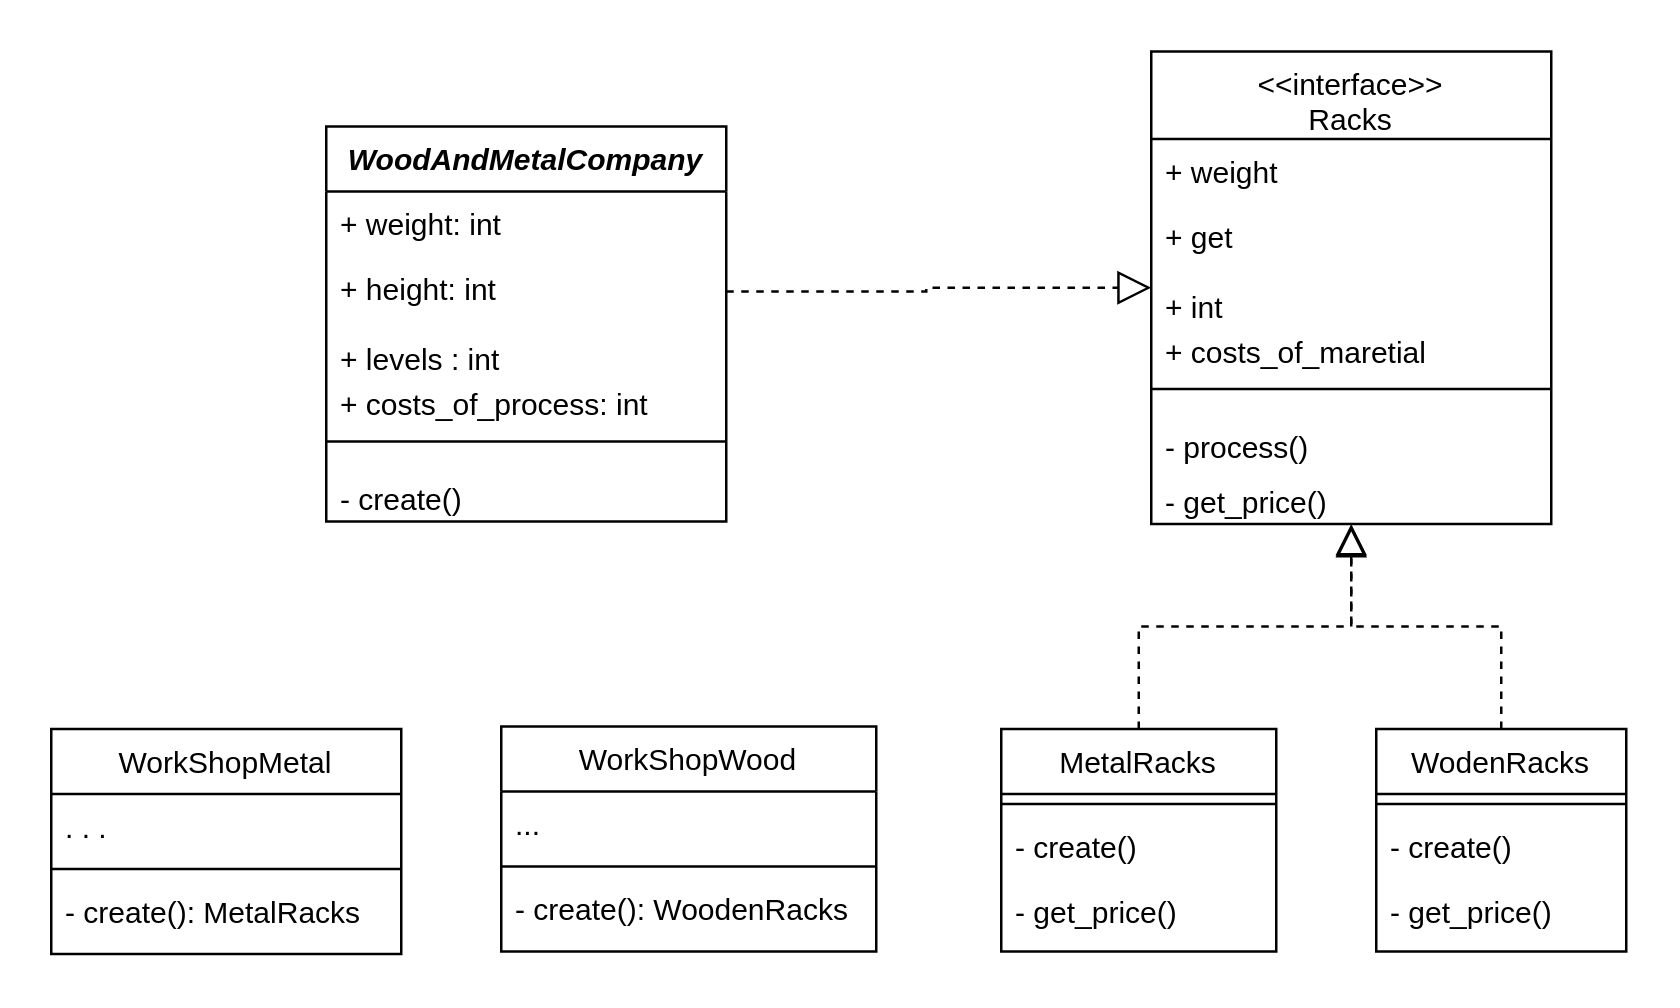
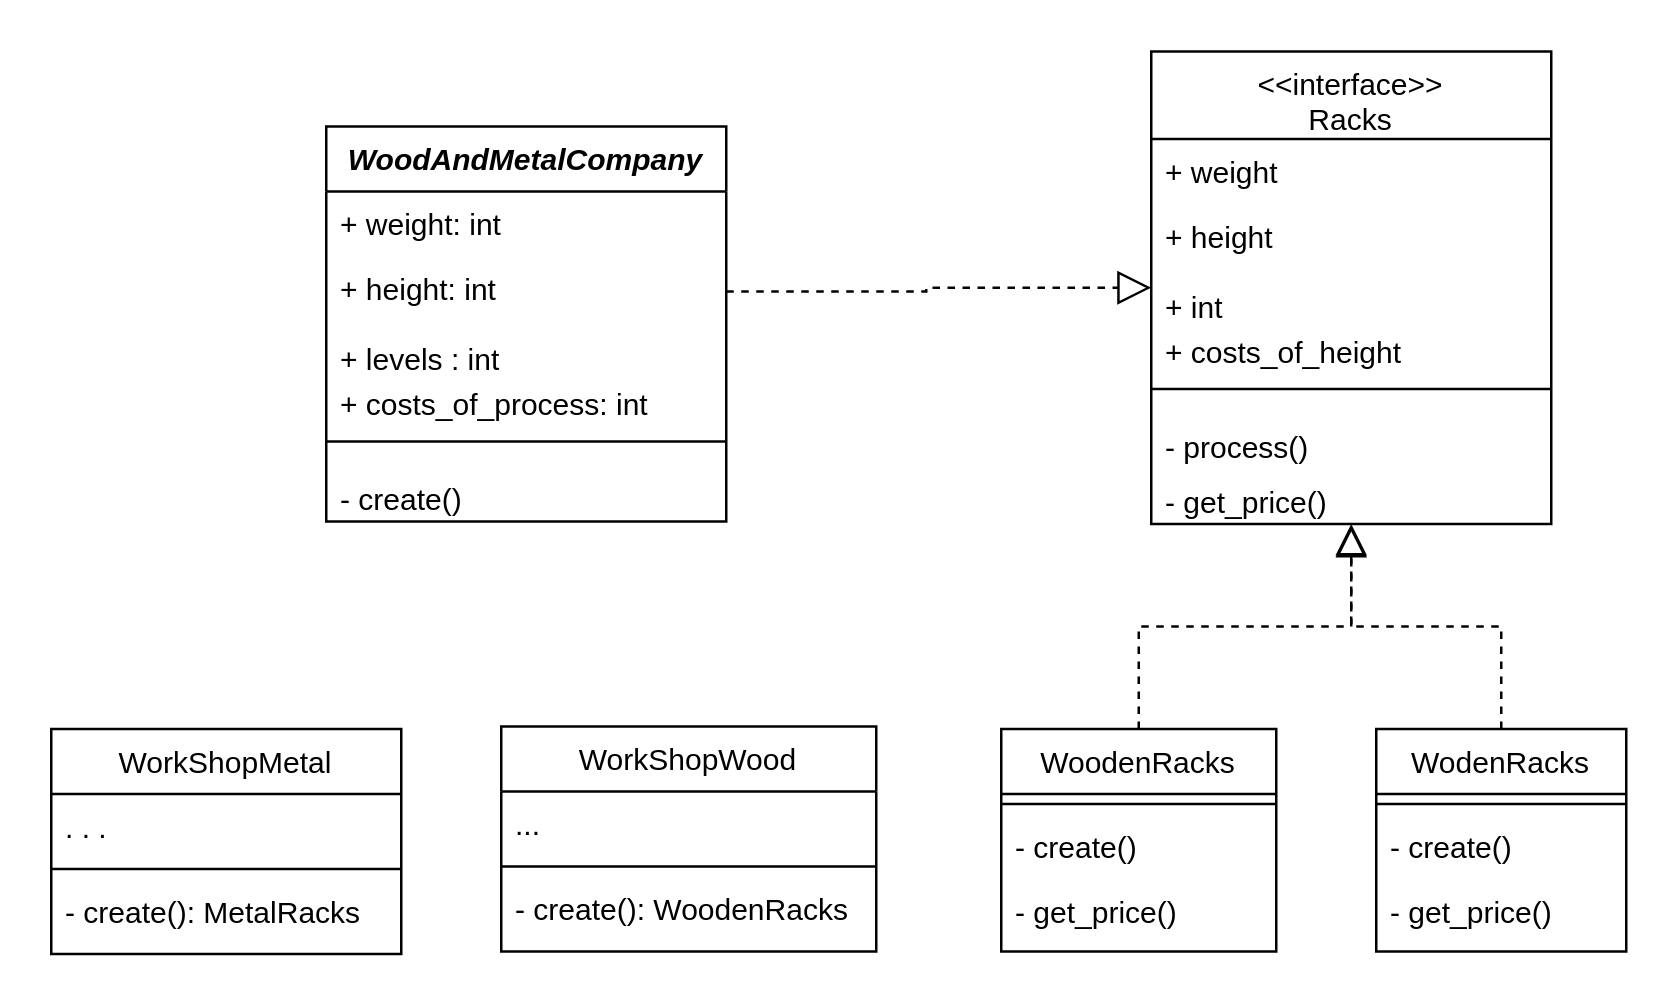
- <mxCell id="20" value="+ get" style="text;align=left;verticalAlign=top;spacingLeft=4;spacingRight=4;overflow=hidden;rotatable=0;points=[[0,0.5],[1,0.5]];portConstraint=eastwest;rounded=0;shadow=0;html=0;" parent="18" vertex="1"><mxGeometry y="61" width="160" height="28" as="geometry" /></mxCell>
+ <mxCell id="20" value="+ height" style="text;align=left;verticalAlign=top;spacingLeft=4;spacingRight=4;overflow=hidden;rotatable=0;points=[[0,0.5],[1,0.5]];portConstraint=eastwest;rounded=0;shadow=0;html=0;" parent="18" vertex="1"><mxGeometry y="61" width="160" height="28" as="geometry" /></mxCell>
- <mxCell id="22" value="+ costs_of_maretial" style="text;align=left;verticalAlign=top;spacingLeft=4;spacingRight=4;overflow=hidden;rotatable=0;points=[[0,0.5],[1,0.5]];portConstraint=eastwest;rounded=0;shadow=0;html=0;" parent="18" vertex="1"><mxGeometry y="107" width="160" height="18" as="geometry" /></mxCell>
+ <mxCell id="22" value="+ costs_of_height" style="text;align=left;verticalAlign=top;spacingLeft=4;spacingRight=4;overflow=hidden;rotatable=0;points=[[0,0.5],[1,0.5]];portConstraint=eastwest;rounded=0;shadow=0;html=0;" parent="18" vertex="1"><mxGeometry y="107" width="160" height="18" as="geometry" /></mxCell>
- <mxCell id="26" value="MetalRacks" style="swimlane;fontStyle=0;align=center;verticalAlign=top;childLayout=stackLayout;horizontal=1;startSize=26;horizontalStack=0;resizeParent=1;resizeLast=0;collapsible=1;marginBottom=0;rounded=0;shadow=0;strokeWidth=1;" parent="1" vertex="1"><mxGeometry x="400" y="291" width="110" height="89" as="geometry"><mxRectangle x="130" y="380" width="160" height="26" as="alternateBounds" /></mxGeometry></mxCell>
+ <mxCell id="26" value="WoodenRacks" style="swimlane;fontStyle=0;align=center;verticalAlign=top;childLayout=stackLayout;horizontal=1;startSize=26;horizontalStack=0;resizeParent=1;resizeLast=0;collapsible=1;marginBottom=0;rounded=0;shadow=0;strokeWidth=1;" parent="1" vertex="1"><mxGeometry x="400" y="291" width="110" height="89" as="geometry"><mxRectangle x="130" y="380" width="160" height="26" as="alternateBounds" /></mxGeometry></mxCell>
